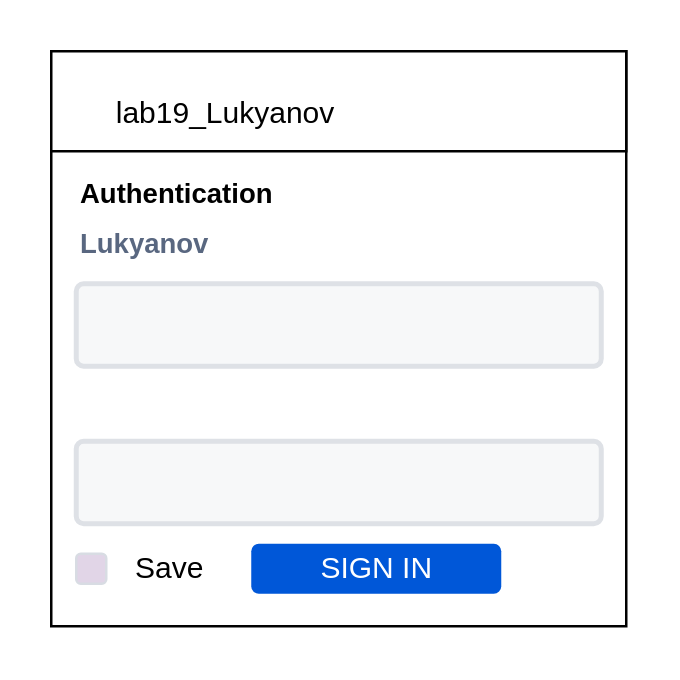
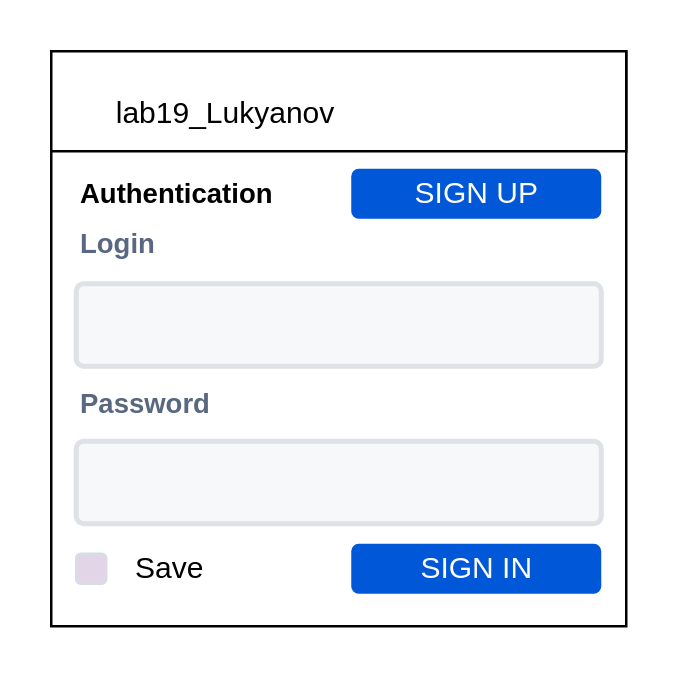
+ <mxCell id="11" value="SIGN UP" style="rounded=1;fillColor=#0057D8;align=center;strokeColor=none;html=1;fontColor=#ffffff;fontSize=12" parent="1" vertex="1"><mxGeometry x="140" y="67" width="100" height="20" as="geometry" /></mxCell>
- <mxCell id="12" value="Lukyanov" style="fillColor=none;strokeColor=none;html=1;fontSize=11;fontStyle=0;align=left;fontColor=#596780;fontStyle=1;fontSize=11" vertex="1" parent="1"><mxGeometry x="30" y="87" width="210" height="20" as="geometry" /></mxCell>
+ <mxCell id="12" value="Login" style="fillColor=none;strokeColor=none;html=1;fontSize=11;fontStyle=0;align=left;fontColor=#596780;fontStyle=1;fontSize=11" vertex="1" parent="1"><mxGeometry x="30" y="87" width="210" height="20" as="geometry" /></mxCell>
+ <mxCell id="8" value="Password" style="fillColor=none;strokeColor=none;html=1;fontSize=11;fontStyle=0;align=left;fontColor=#596780;fontStyle=1;fontSize=11" parent="1" vertex="1"><mxGeometry x="30" y="151" width="210" height="20" as="geometry" /></mxCell>
- <mxCell id="5" value="SIGN IN" style="rounded=1;fillColor=#0057D8;align=center;strokeColor=none;html=1;fontColor=#ffffff;fontSize=12" parent="1" vertex="1"><mxGeometry x="100" y="217" width="100" height="20" as="geometry" /></mxCell>
+ <mxCell id="5" value="SIGN IN" style="rounded=1;fillColor=#0057D8;align=center;strokeColor=none;html=1;fontColor=#ffffff;fontSize=12" parent="1" vertex="1"><mxGeometry x="140" y="217" width="100" height="20" as="geometry" /></mxCell>
